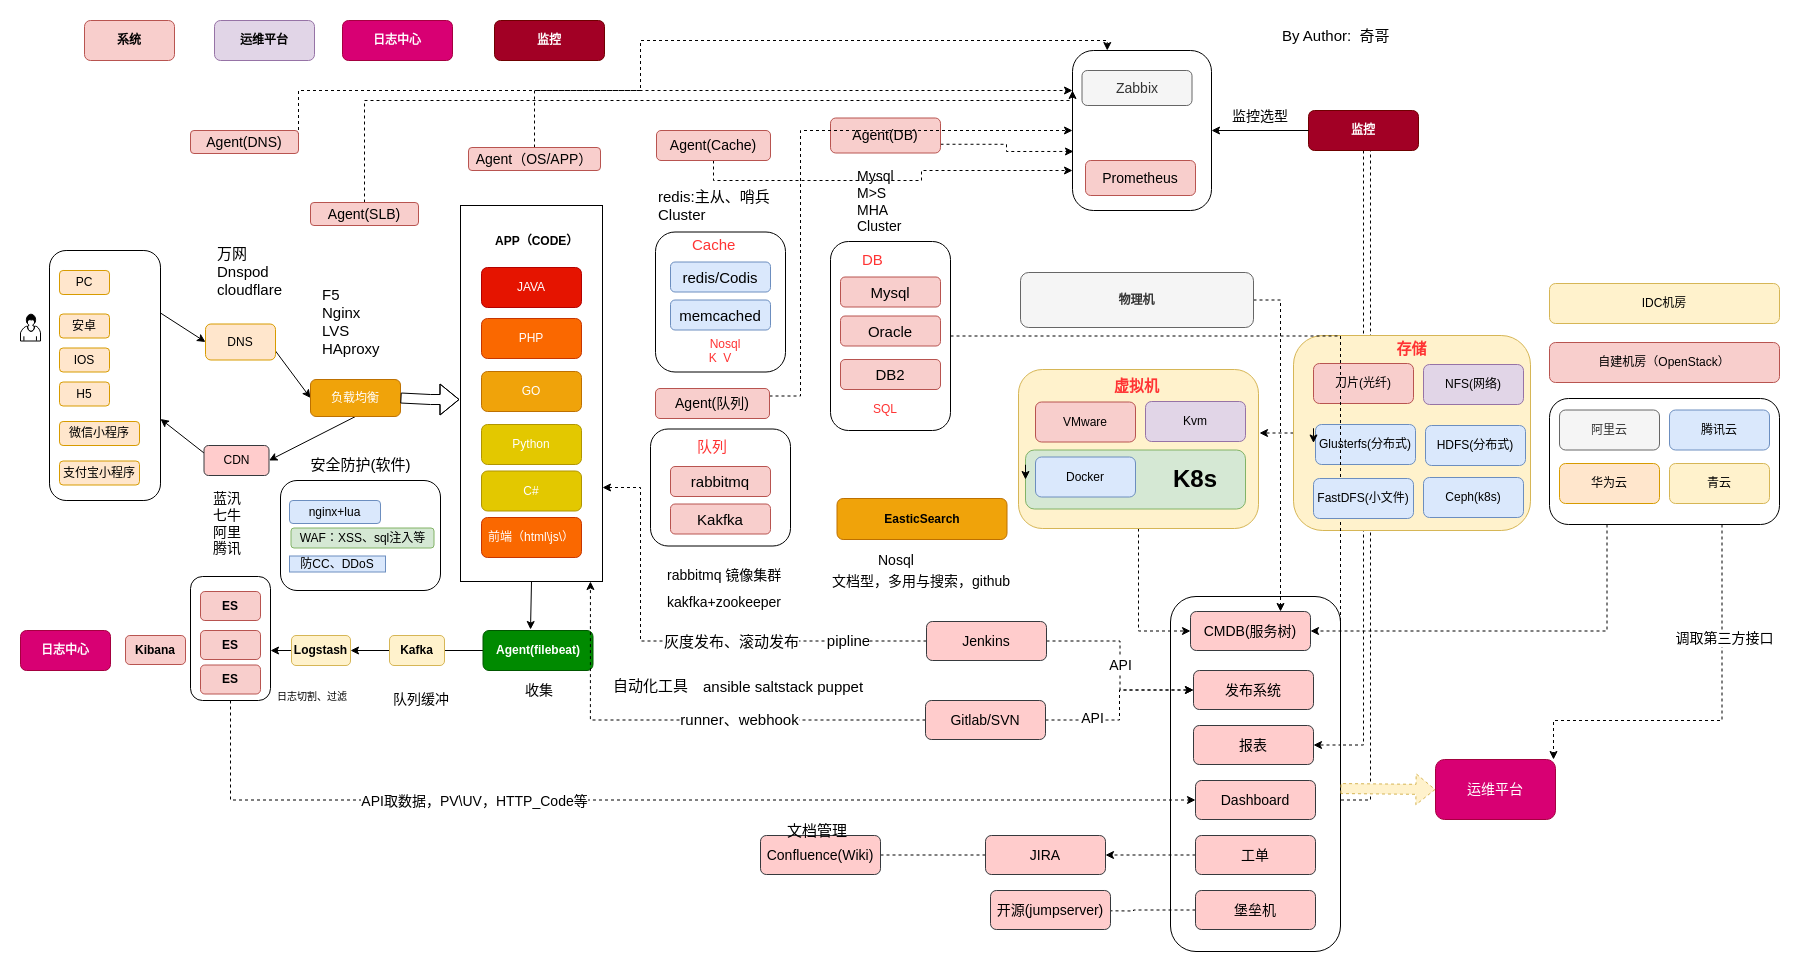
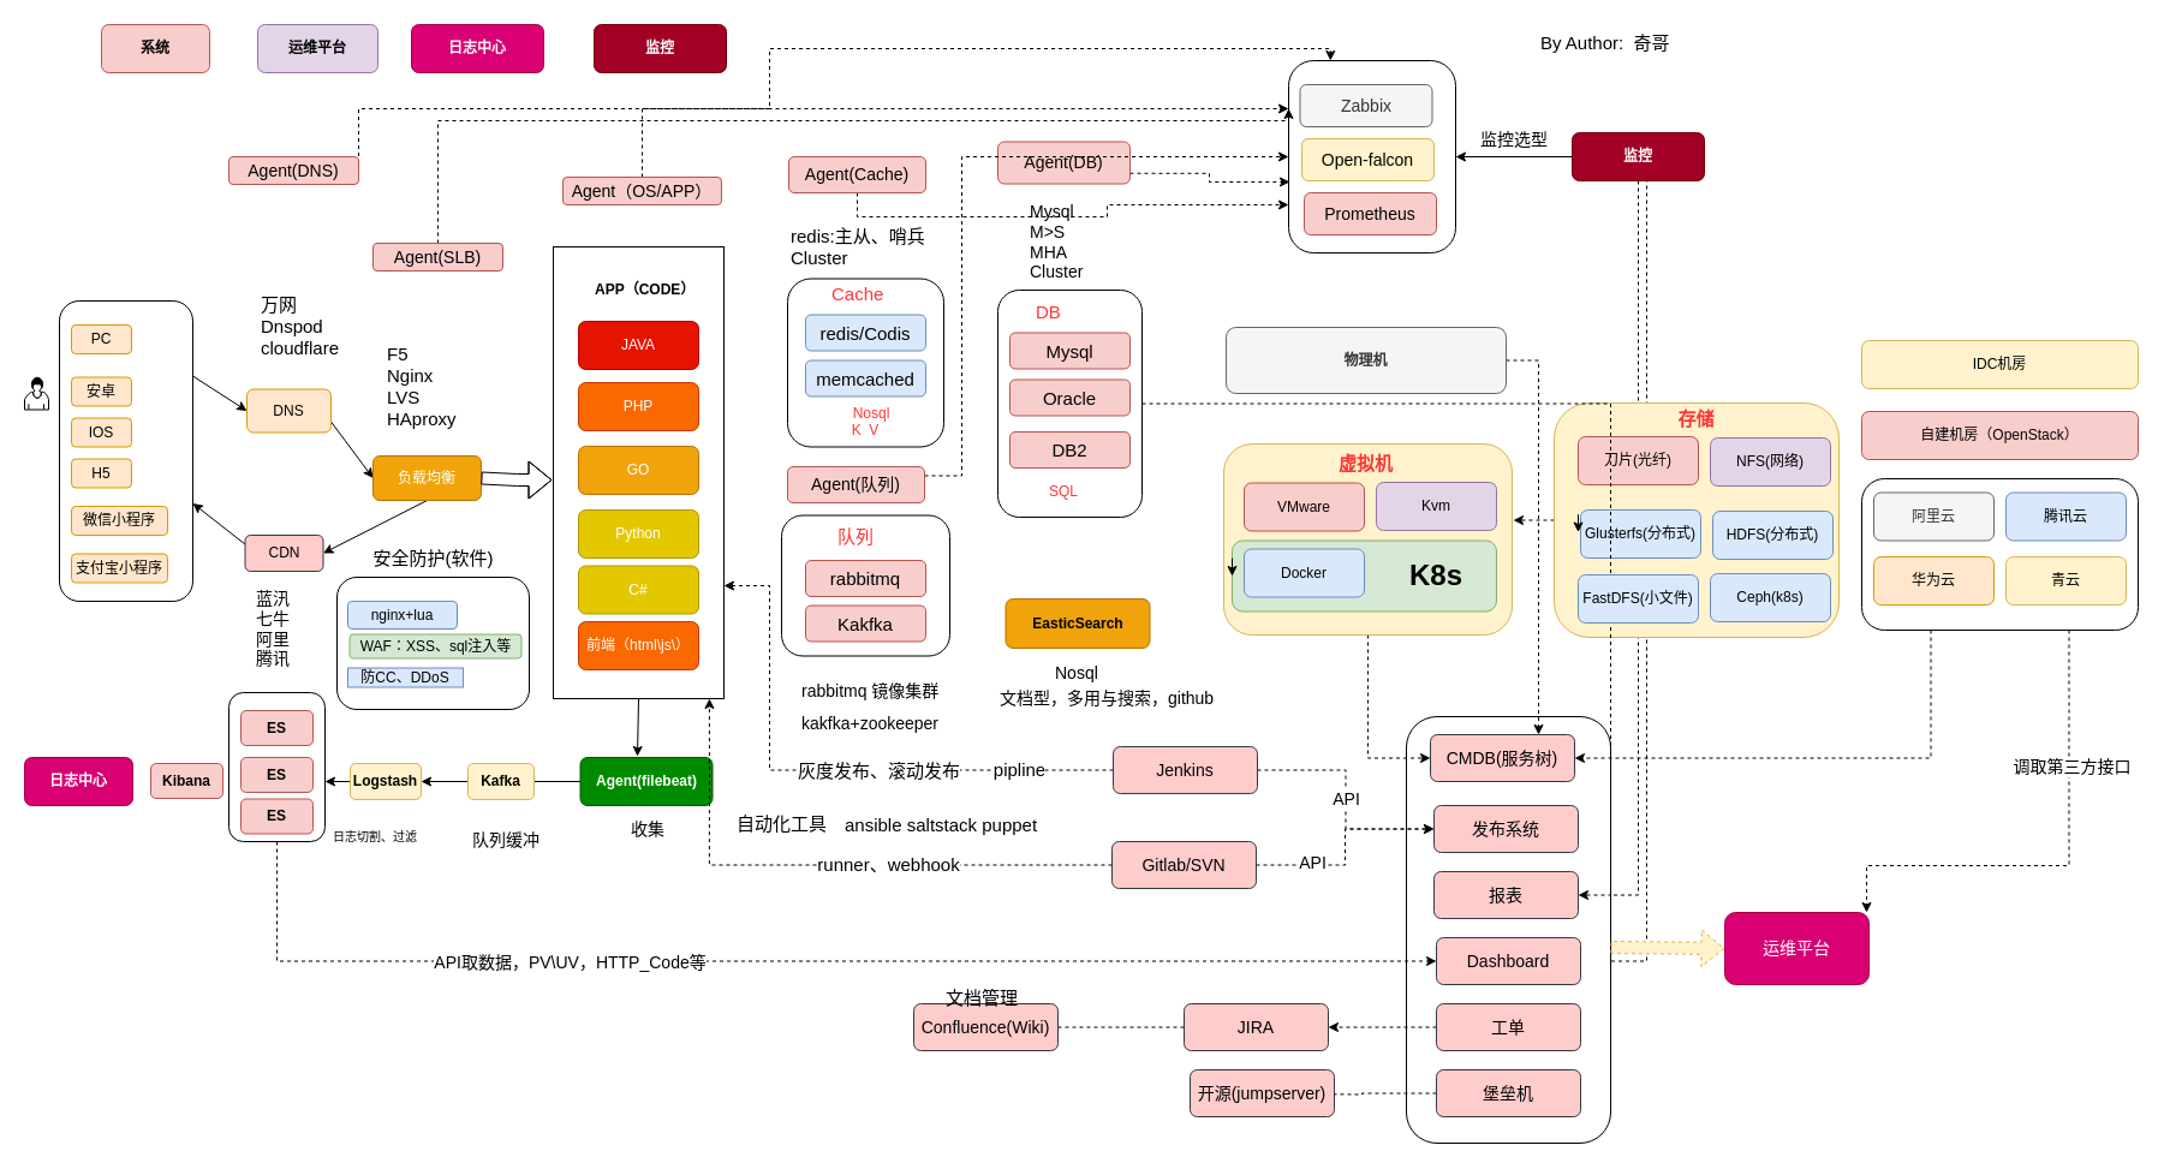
+ <mxCell id="105" value="Open-falcon" style="rounded=1;whiteSpace=wrap;html=1;labelBackgroundColor=none;fontSize=14;fillColor=#fff2cc;strokeColor=#d6b656;" parent="1" vertex="1"><mxGeometry x="1083" y="115" width="110" height="35" as="geometry" /></mxCell>
- <mxCell id="81" value="&lt;font color=&quot;#000000&quot;&gt;EasticSearch&lt;/font&gt;" style="rounded=1;whiteSpace=wrap;html=1;labelBackgroundColor=none;fontSize=12;fontColor=#ffffff;fontStyle=1;fillColor=#f0a30a;strokeColor=#BD7000;" parent="1" vertex="1"><mxGeometry x="836.5" y="498" width="170" height="41" as="geometry" /></mxCell>
+ <mxCell id="81" value="&lt;font color=&quot;#000000&quot;&gt;EasticSearch&lt;/font&gt;" style="rounded=1;whiteSpace=wrap;html=1;labelBackgroundColor=none;fontSize=12;fontColor=#ffffff;fontStyle=1;fillColor=#f0a30a;strokeColor=#BD7000;" parent="1" vertex="1"><mxGeometry x="836.5" y="498" width="120" height="41" as="geometry" /></mxCell>
